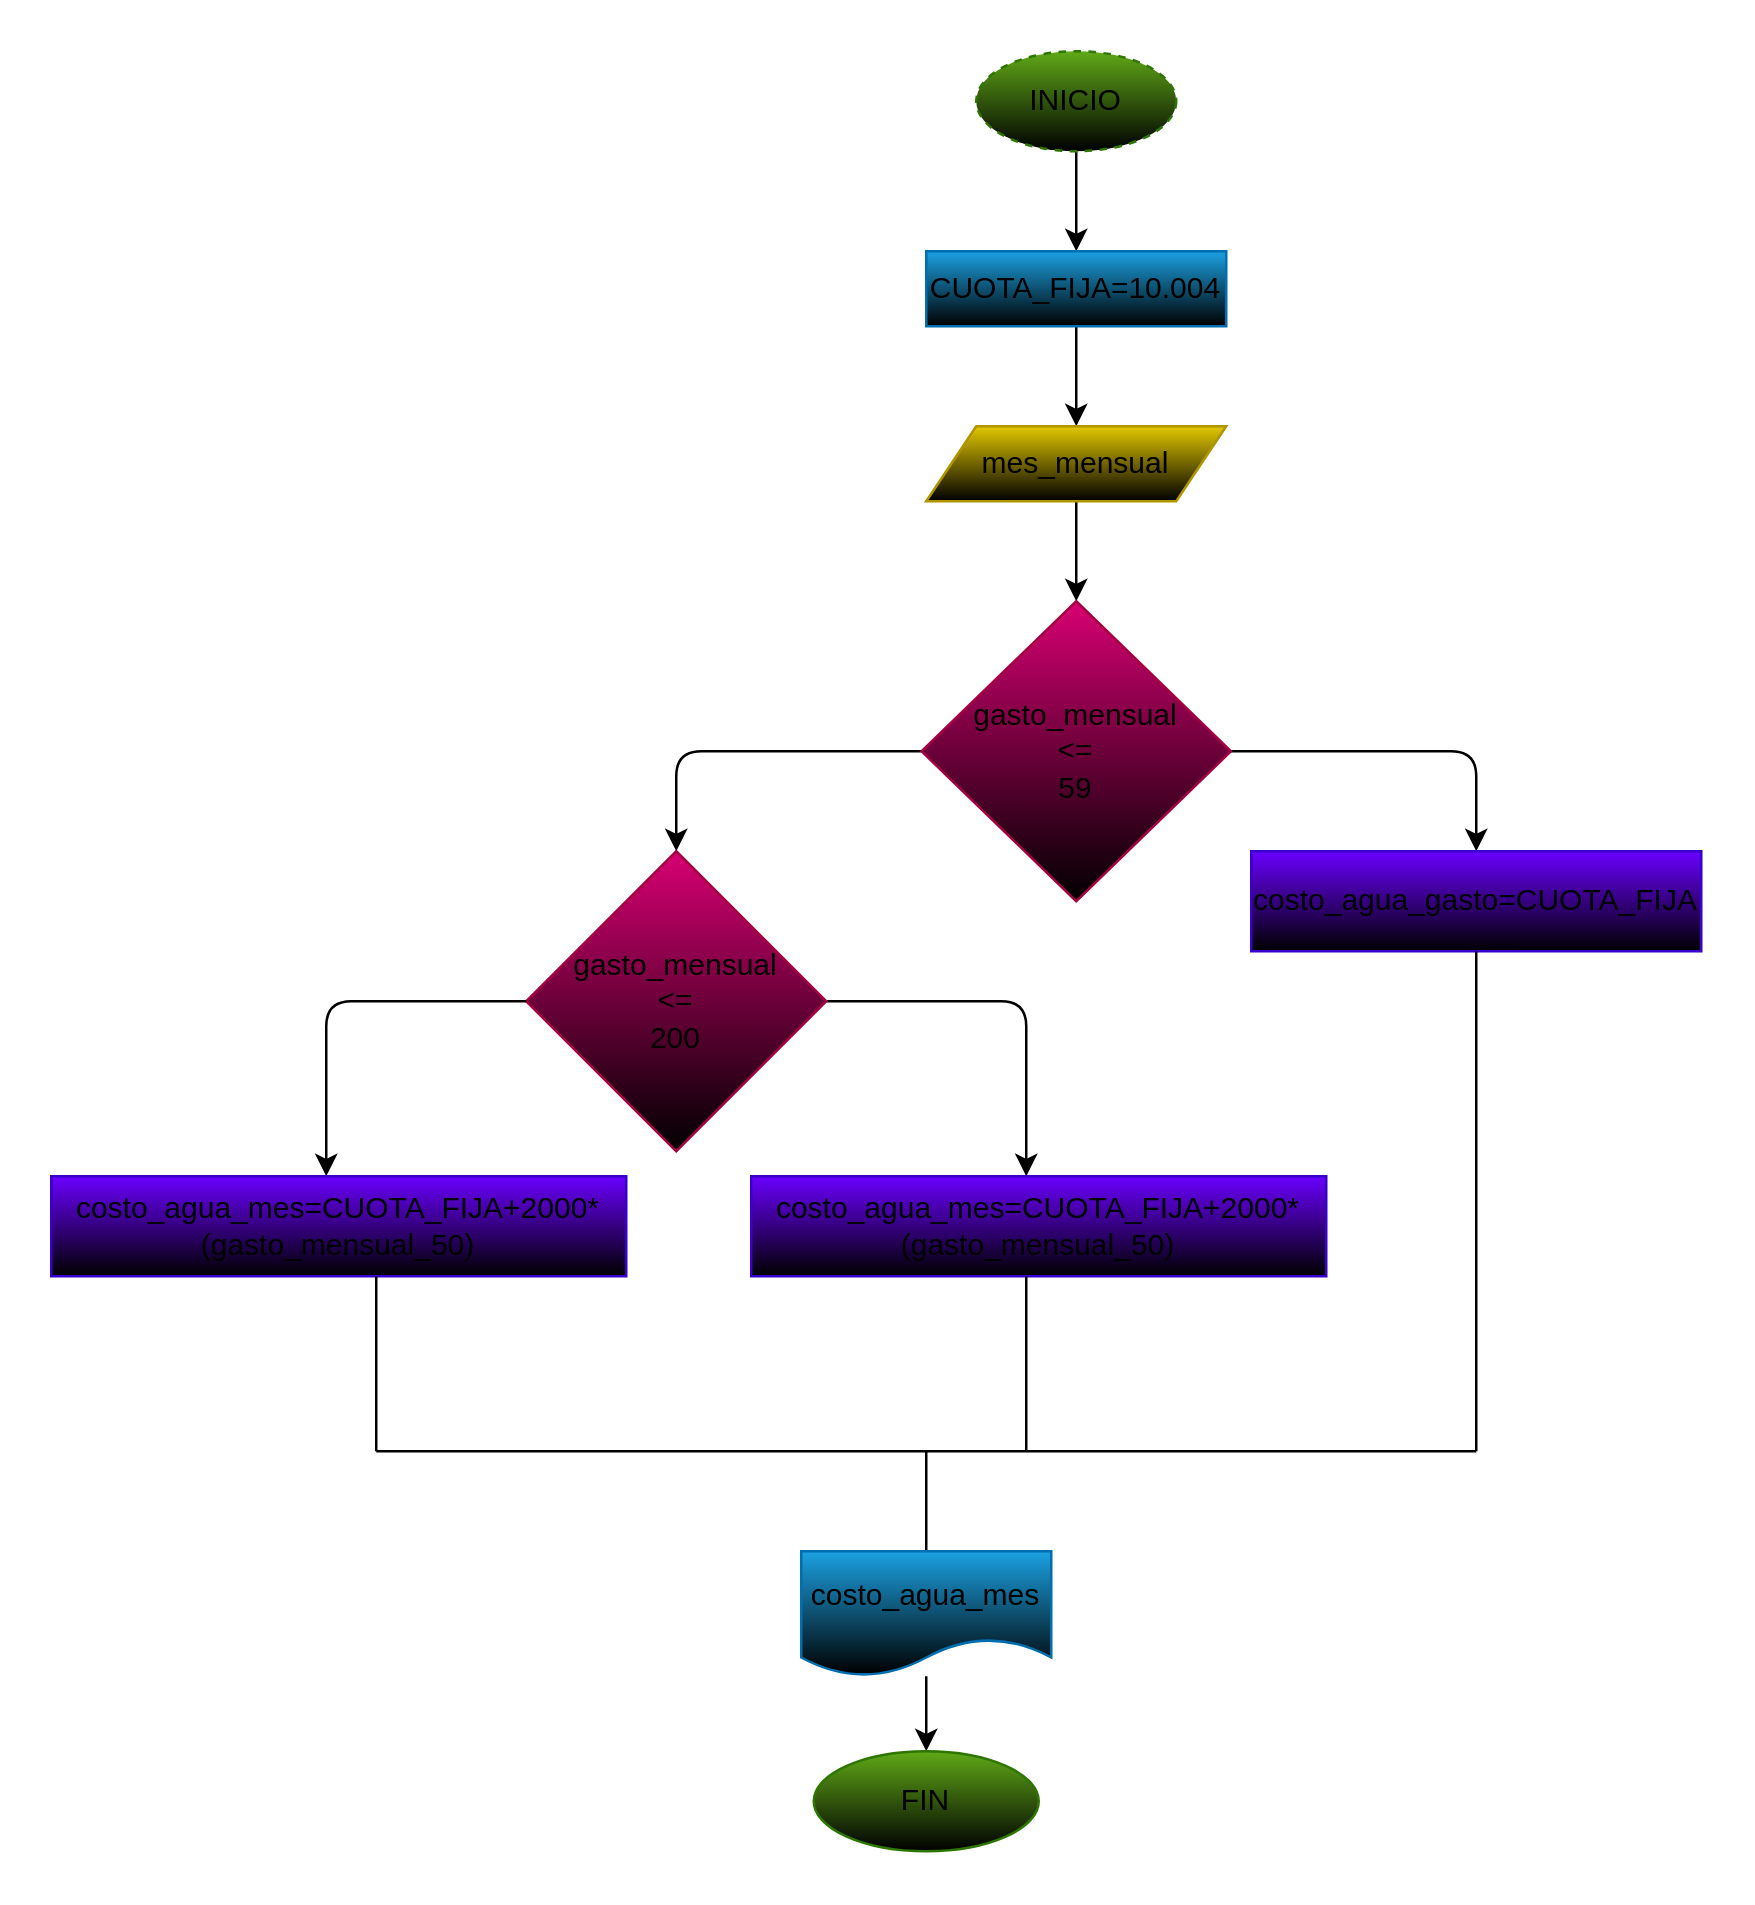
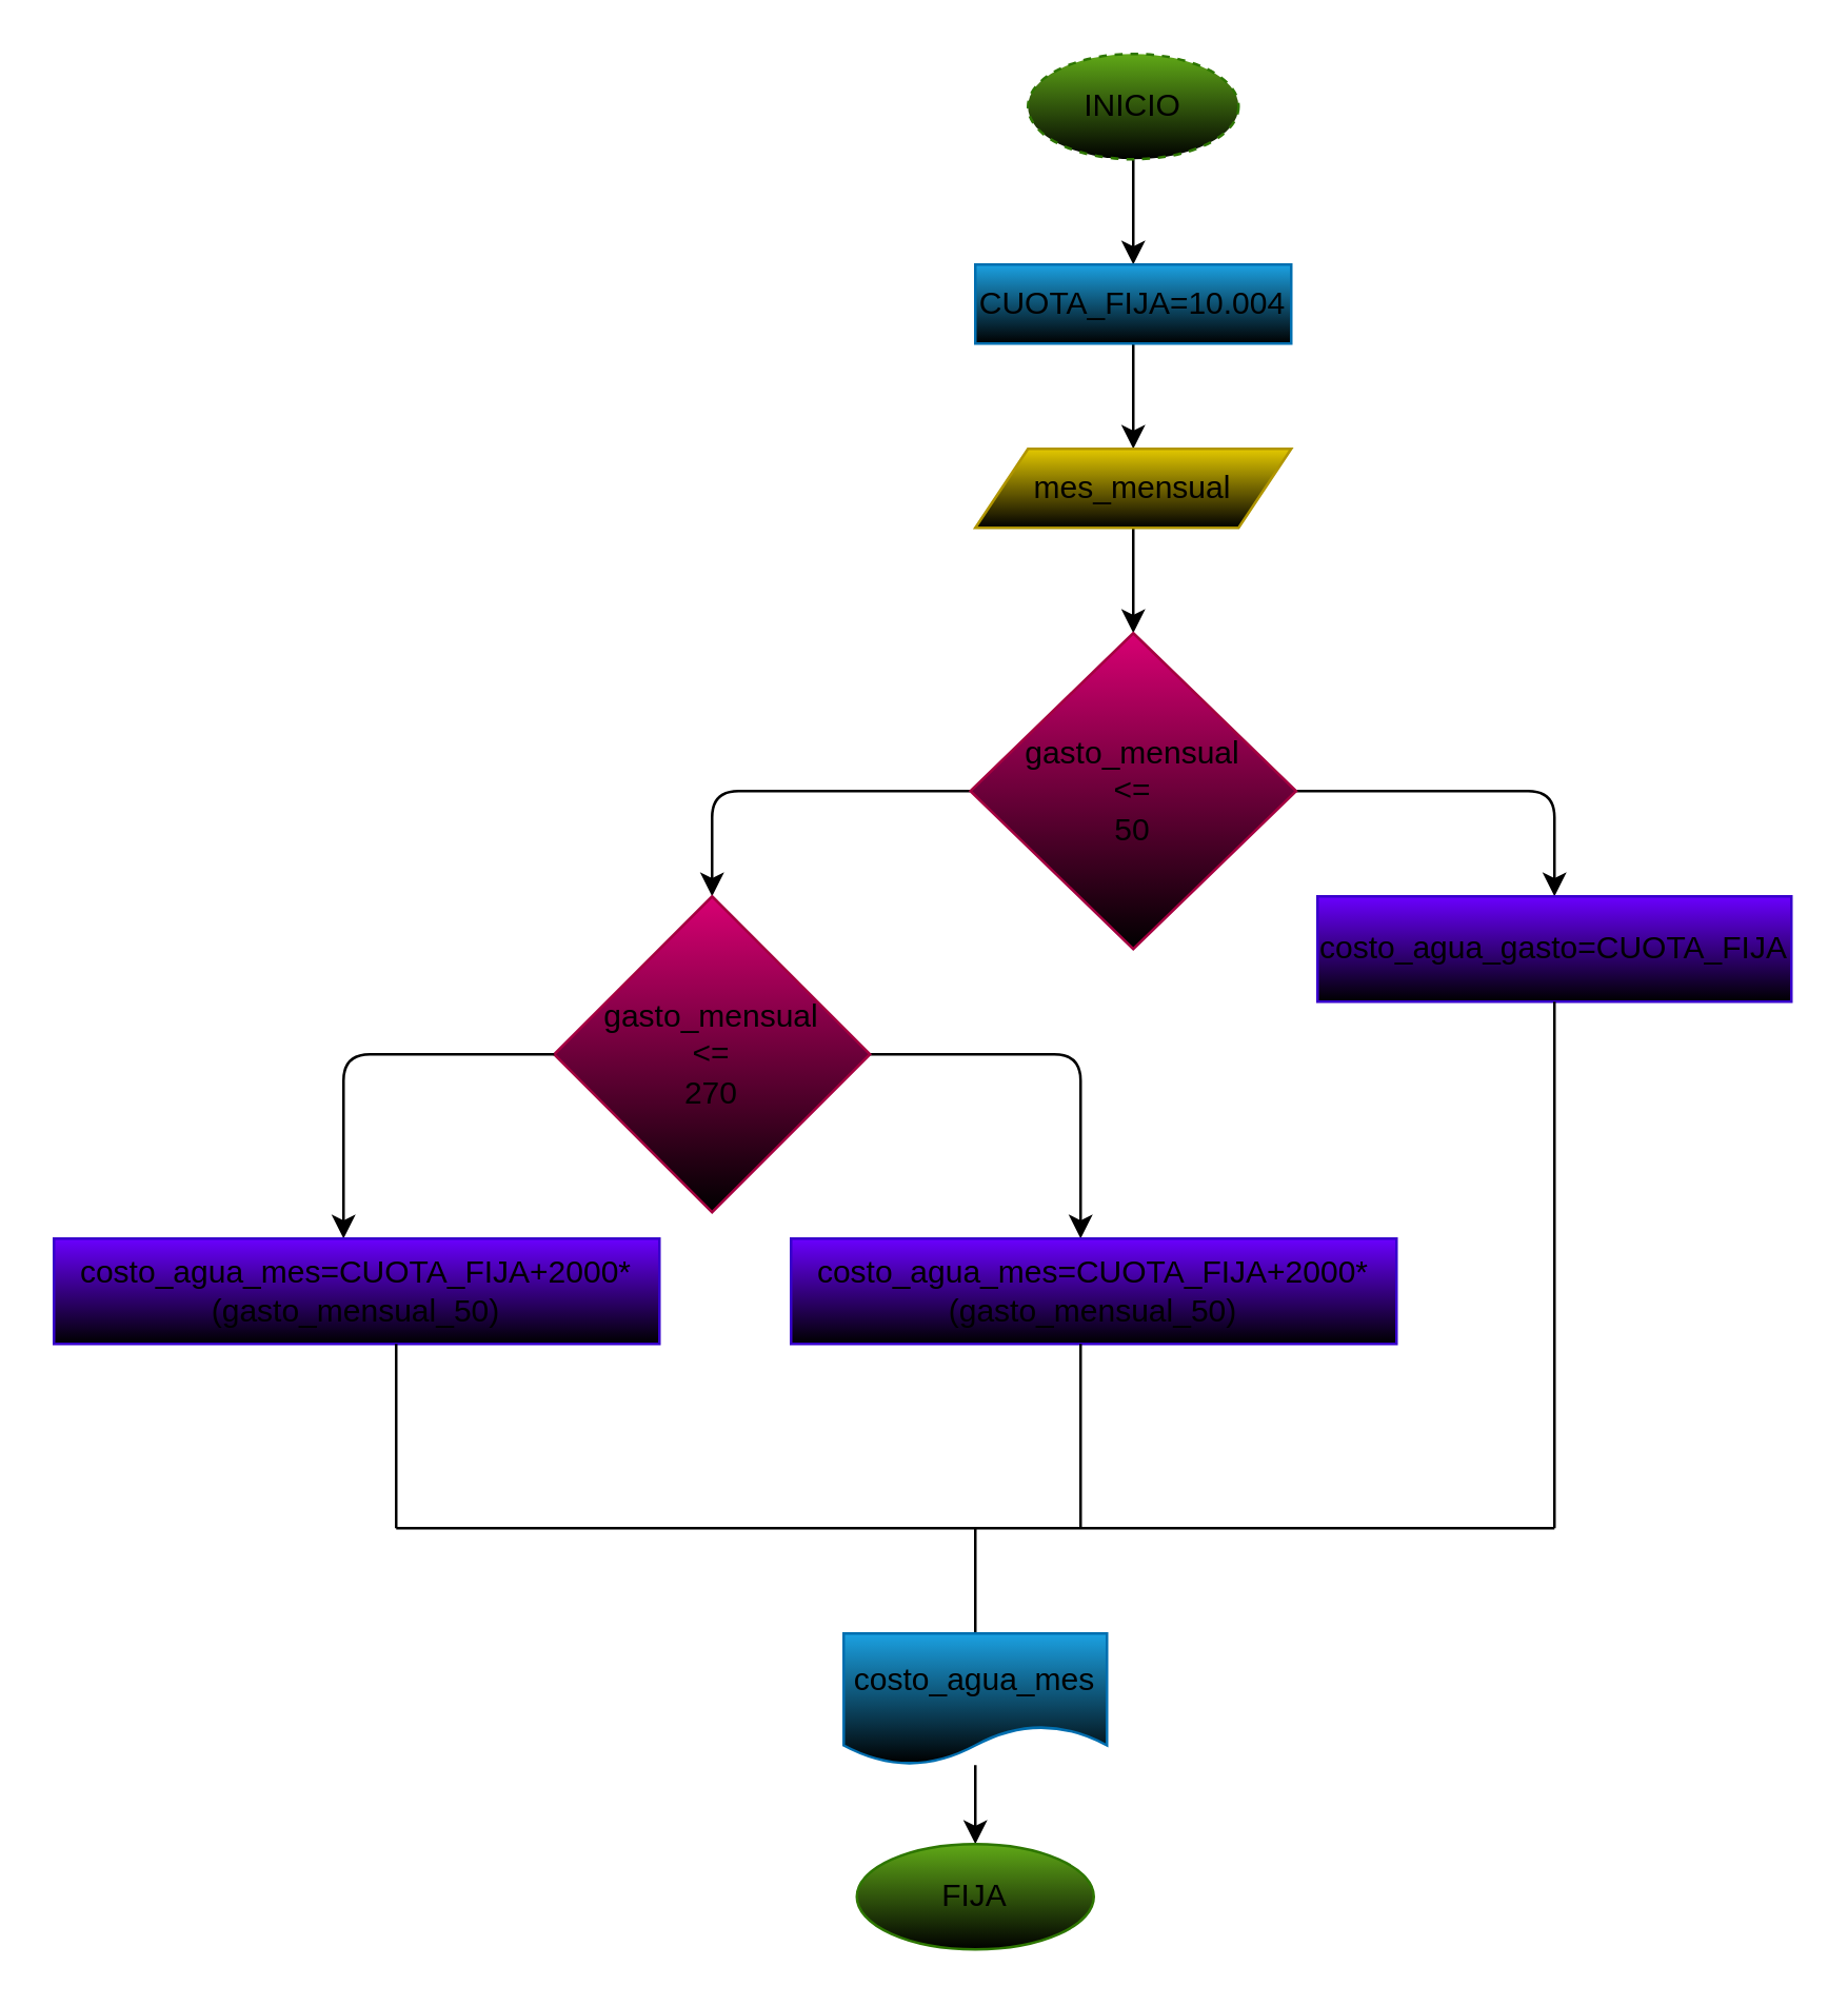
- <mxCell id="10" value="&lt;font color=&quot;#000000&quot;&gt;gasto_mensual&lt;br&gt;&amp;lt;=&lt;br&gt;59&lt;/font&gt;" style="rhombus;whiteSpace=wrap;html=1;fillColor=#d80073;fontColor=#ffffff;strokeColor=#A50040;gradientColor=default;" vertex="1" parent="1"><mxGeometry x="368.13" y="240" width="123.75" height="120" as="geometry" /></mxCell>
+ <mxCell id="10" value="&lt;font color=&quot;#000000&quot;&gt;gasto_mensual&lt;br&gt;&amp;lt;=&lt;br&gt;50&lt;/font&gt;" style="rhombus;whiteSpace=wrap;html=1;fillColor=#d80073;fontColor=#ffffff;strokeColor=#A50040;gradientColor=default;" vertex="1" parent="1"><mxGeometry x="368.13" y="240" width="123.75" height="120" as="geometry" /></mxCell>
- <mxCell id="13" value="&lt;font color=&quot;#000000&quot;&gt;gasto_mensual&lt;br&gt;&amp;lt;=&lt;br&gt;200&lt;/font&gt;" style="rhombus;whiteSpace=wrap;html=1;fillColor=#d80073;fontColor=#ffffff;strokeColor=#A50040;gradientColor=default;" vertex="1" parent="1"><mxGeometry x="210" y="340" width="120" height="120" as="geometry" /></mxCell>
+ <mxCell id="13" value="&lt;font color=&quot;#000000&quot;&gt;gasto_mensual&lt;br&gt;&amp;lt;=&lt;br&gt;270&lt;/font&gt;" style="rhombus;whiteSpace=wrap;html=1;fillColor=#d80073;fontColor=#ffffff;strokeColor=#A50040;gradientColor=default;" vertex="1" parent="1"><mxGeometry x="210" y="340" width="120" height="120" as="geometry" /></mxCell>
- <mxCell id="24" value="&lt;font color=&quot;#000000&quot;&gt;FIN&lt;/font&gt;" style="ellipse;whiteSpace=wrap;html=1;fillColor=#60a917;fontColor=#ffffff;strokeColor=#2D7600;gradientColor=default;" vertex="1" parent="1"><mxGeometry x="325" y="700" width="90" height="40" as="geometry" /></mxCell>
+ <mxCell id="24" value="&lt;font color=&quot;#000000&quot;&gt;FIJA&lt;/font&gt;" style="ellipse;whiteSpace=wrap;html=1;fillColor=#60a917;fontColor=#ffffff;strokeColor=#2D7600;gradientColor=default;" vertex="1" parent="1"><mxGeometry x="325" y="700" width="90" height="40" as="geometry" /></mxCell>
